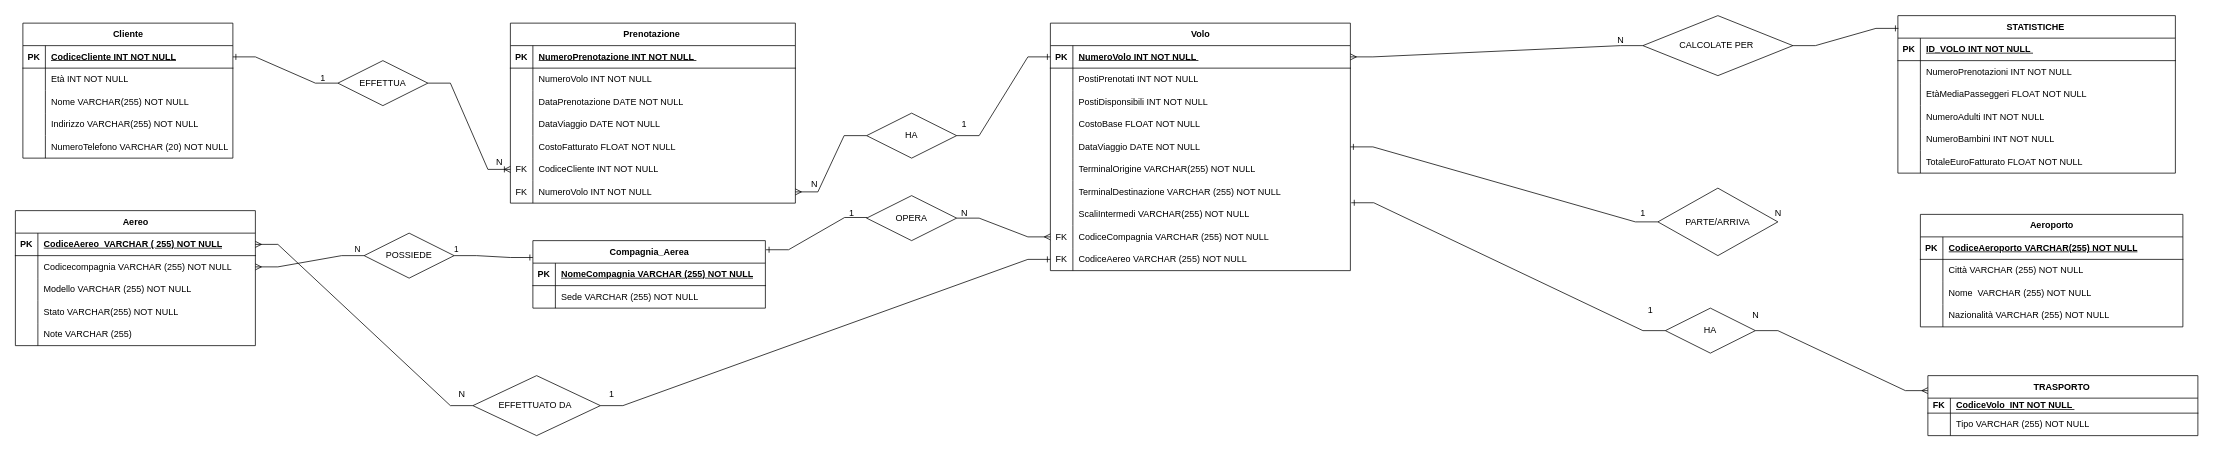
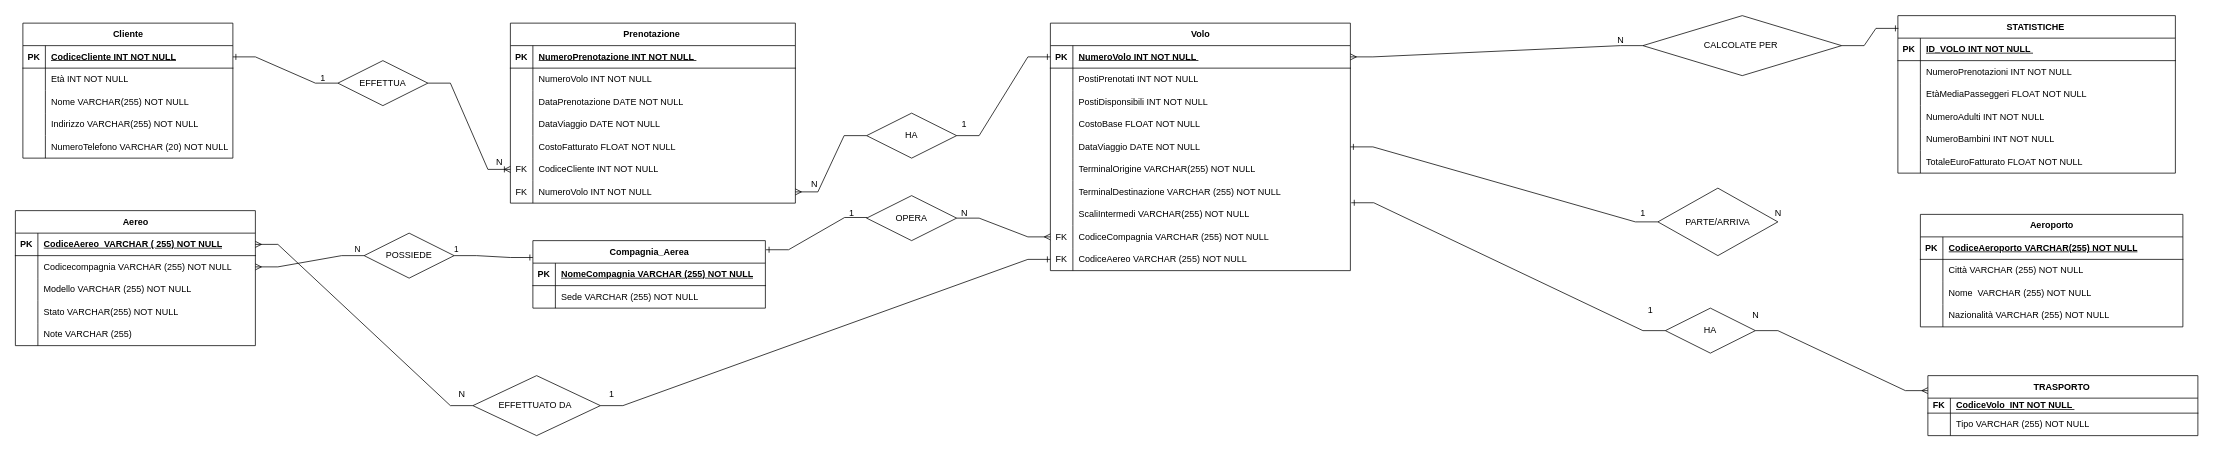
- <mxCell id="119" value="CALCOLATE PER&amp;nbsp;" style="shape=rhombus;perimeter=rhombusPerimeter;whiteSpace=wrap;html=1;align=center;" parent="1" vertex="1"><mxGeometry x="2190" y="20" width="200" height="80" as="geometry" /></mxCell>
+ <mxCell id="119" value="CALCOLATE PER&amp;nbsp;" style="shape=rhombus;perimeter=rhombusPerimeter;whiteSpace=wrap;html=1;align=center;" parent="1" vertex="1"><mxGeometry x="2190" y="20" width="265" height="80" as="geometry" /></mxCell>
